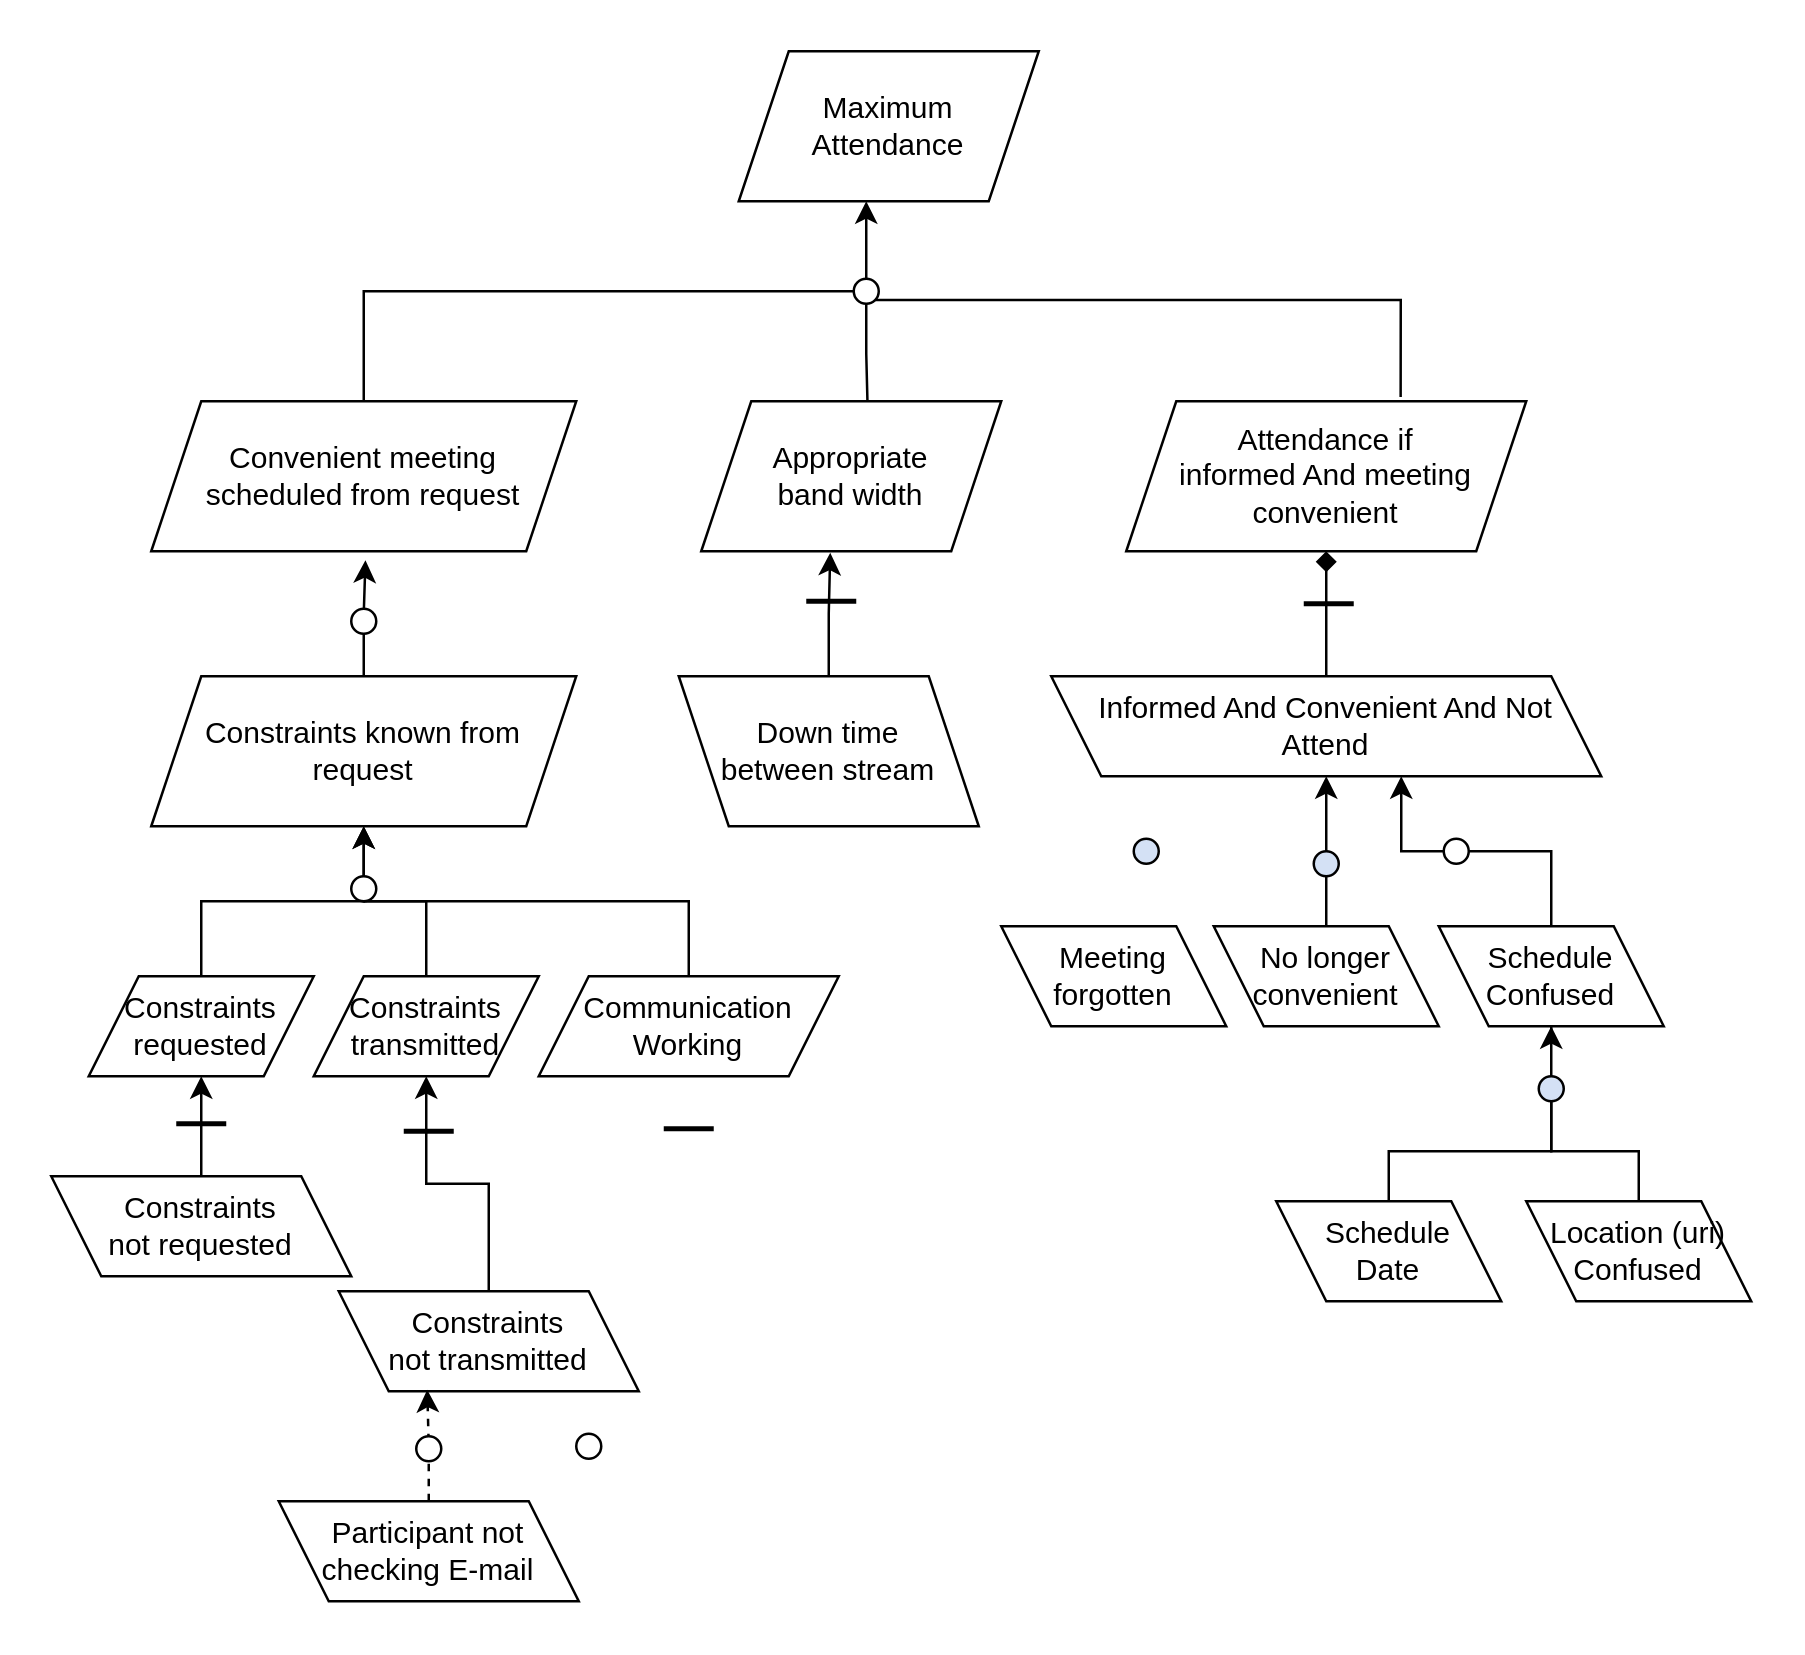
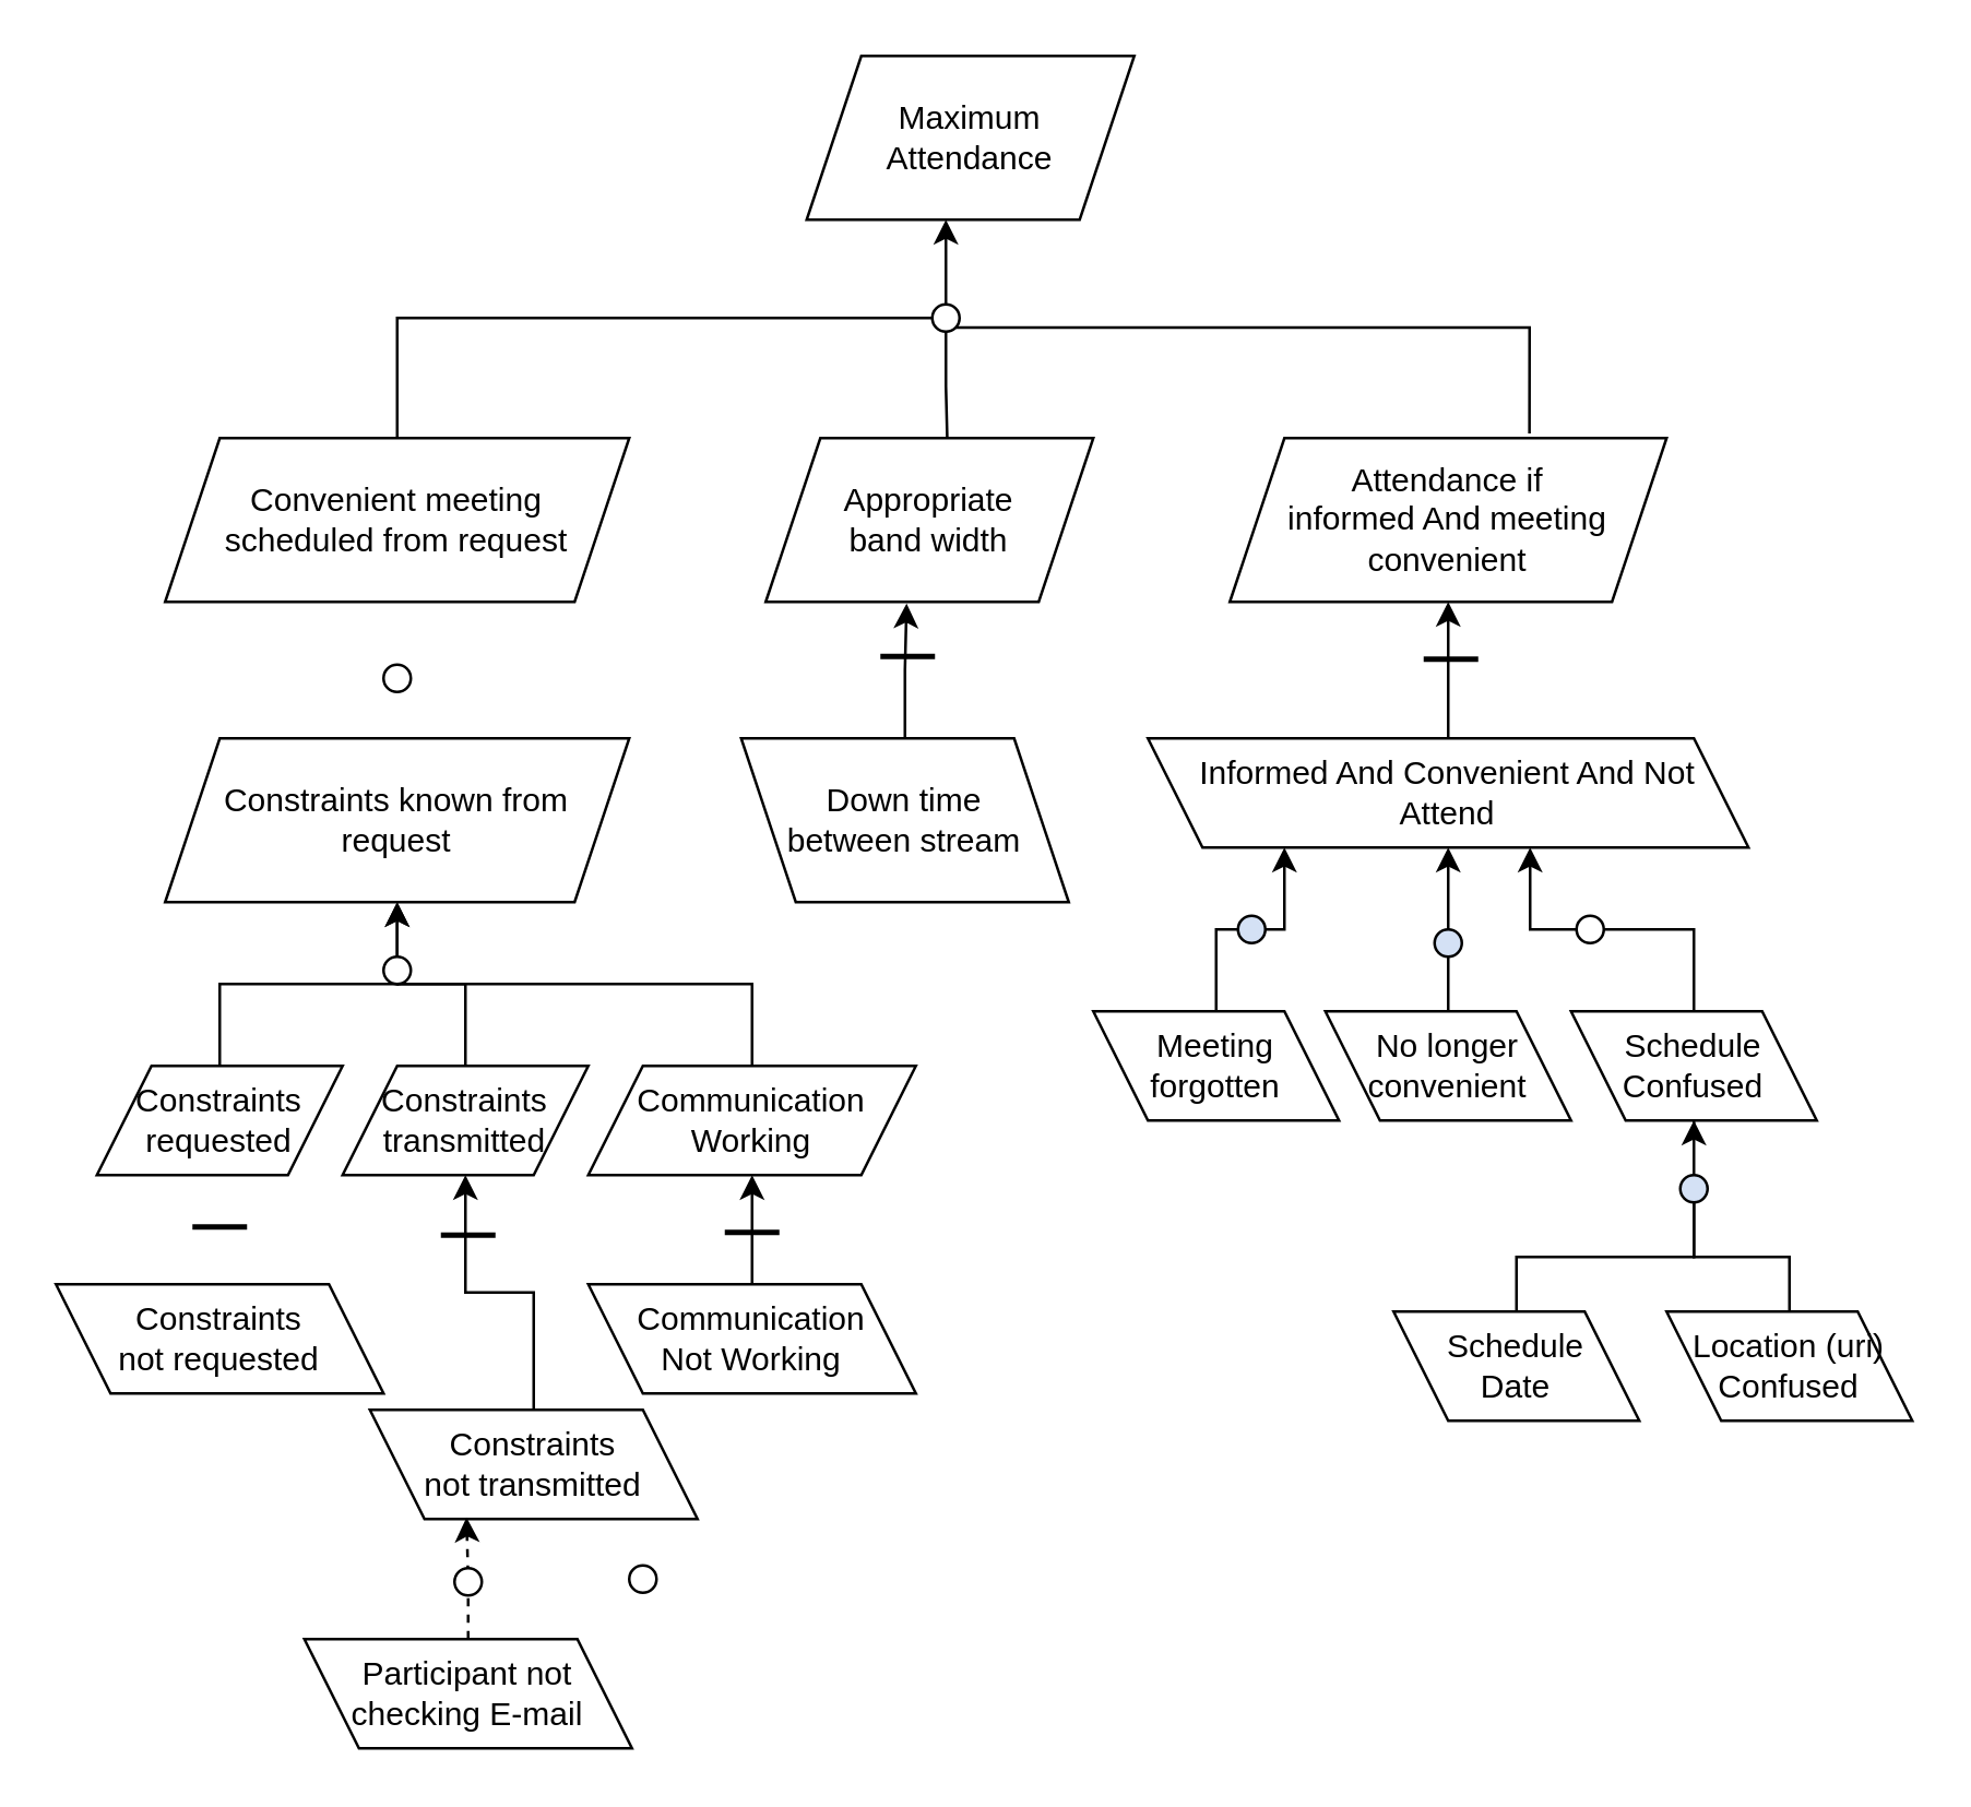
- <mxCell id="14" style="edgeStyle=orthogonalEdgeStyle;rounded=0;orthogonalLoop=1;jettySize=auto;html=1;entryX=0.5;entryY=1;entryDx=0;entryDy=0;endArrow=diamond;" parent="1" source="15" target="5" edge="1"><mxGeometry relative="1" as="geometry" /></mxCell>
+ <mxCell id="14" style="edgeStyle=orthogonalEdgeStyle;rounded=0;orthogonalLoop=1;jettySize=auto;html=1;entryX=0.5;entryY=1;entryDx=0;entryDy=0;" parent="1" source="15" target="5" edge="1"><mxGeometry relative="1" as="geometry" /></mxCell>
- <mxCell id="33" style="edgeStyle=orthogonalEdgeStyle;rounded=0;orthogonalLoop=1;jettySize=auto;html=1;entryX=0.504;entryY=1.06;entryDx=0;entryDy=0;entryPerimeter=0;" parent="1" source="32" target="3" edge="1"><mxGeometry relative="1" as="geometry" /></mxCell>
+ <mxCell id="17" value="" style="edgeStyle=orthogonalEdgeStyle;rounded=0;orthogonalLoop=1;jettySize=auto;html=1;" parent="1" source="18" target="15" edge="1"><mxGeometry relative="1" as="geometry"><Array as="points"><mxPoint x="445" y="340" /><mxPoint x="470" y="340" /></Array></mxGeometry></mxCell>
- <mxCell id="45" value="" style="edgeStyle=orthogonalEdgeStyle;rounded=0;orthogonalLoop=1;jettySize=auto;html=1;" parent="1" source="46" target="36" edge="1"><mxGeometry relative="1" as="geometry" /></mxCell>
+ <mxCell id="41" style="edgeStyle=orthogonalEdgeStyle;rounded=0;orthogonalLoop=1;jettySize=auto;html=1;entryX=0.5;entryY=1;entryDx=0;entryDy=0;" parent="1" source="42" target="40" edge="1"><mxGeometry relative="1" as="geometry" /></mxCell>
+ <mxCell id="42" value="Communication&lt;div&gt;Not Working&lt;/div&gt;" style="shape=parallelogram;perimeter=parallelogramPerimeter;whiteSpace=wrap;html=1;fixedSize=1;flipH=0;flipV=1;" parent="1" vertex="1"><mxGeometry x="215" y="470" width="120" height="40" as="geometry" /></mxCell>
